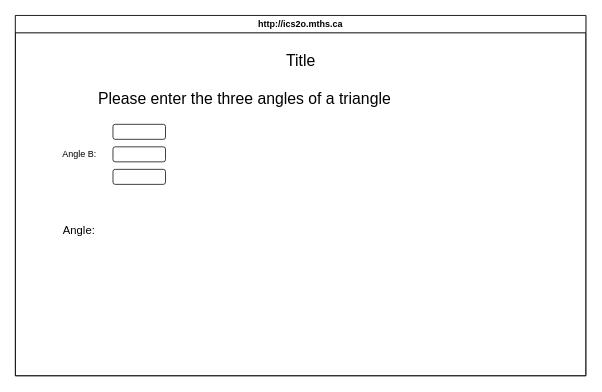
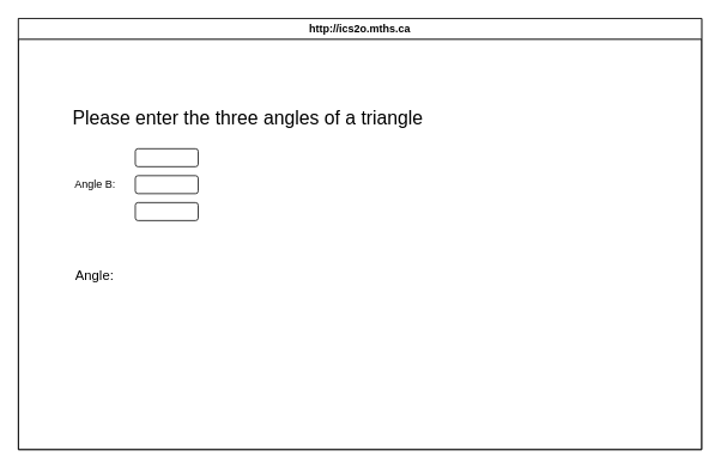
- <mxCell id="9" value="&lt;font style=&quot;font-size: 21px;&quot;&gt;Title&lt;/font&gt;" style="text;html=1;align=center;verticalAlign=middle;resizable=0;points=[];autosize=1;strokeColor=none;fillColor=none;" parent="3" vertex="1"><mxGeometry x="350" y="40" width="60" height="40" as="geometry" /></mxCell>
- <mxCell id="4" value="&lt;font style=&quot;font-size: 21px;&quot;&gt;Please enter the three angles of a triangle&lt;/font&gt;" style="text;html=1;align=center;verticalAlign=middle;resizable=0;points=[];autosize=1;strokeColor=none;fillColor=none;" parent="3" vertex="1"><mxGeometry x="100" y="90" width="410" height="40" as="geometry" /></mxCell>
+ <mxCell id="4" value="&lt;font style=&quot;font-size: 21px;&quot;&gt;Please enter the three angles of a triangle&lt;/font&gt;" style="text;html=1;align=center;verticalAlign=middle;resizable=0;points=[];autosize=1;strokeColor=none;fillColor=none;" parent="3" vertex="1"><mxGeometry x="50" y="90" width="410" height="40" as="geometry" /></mxCell>
